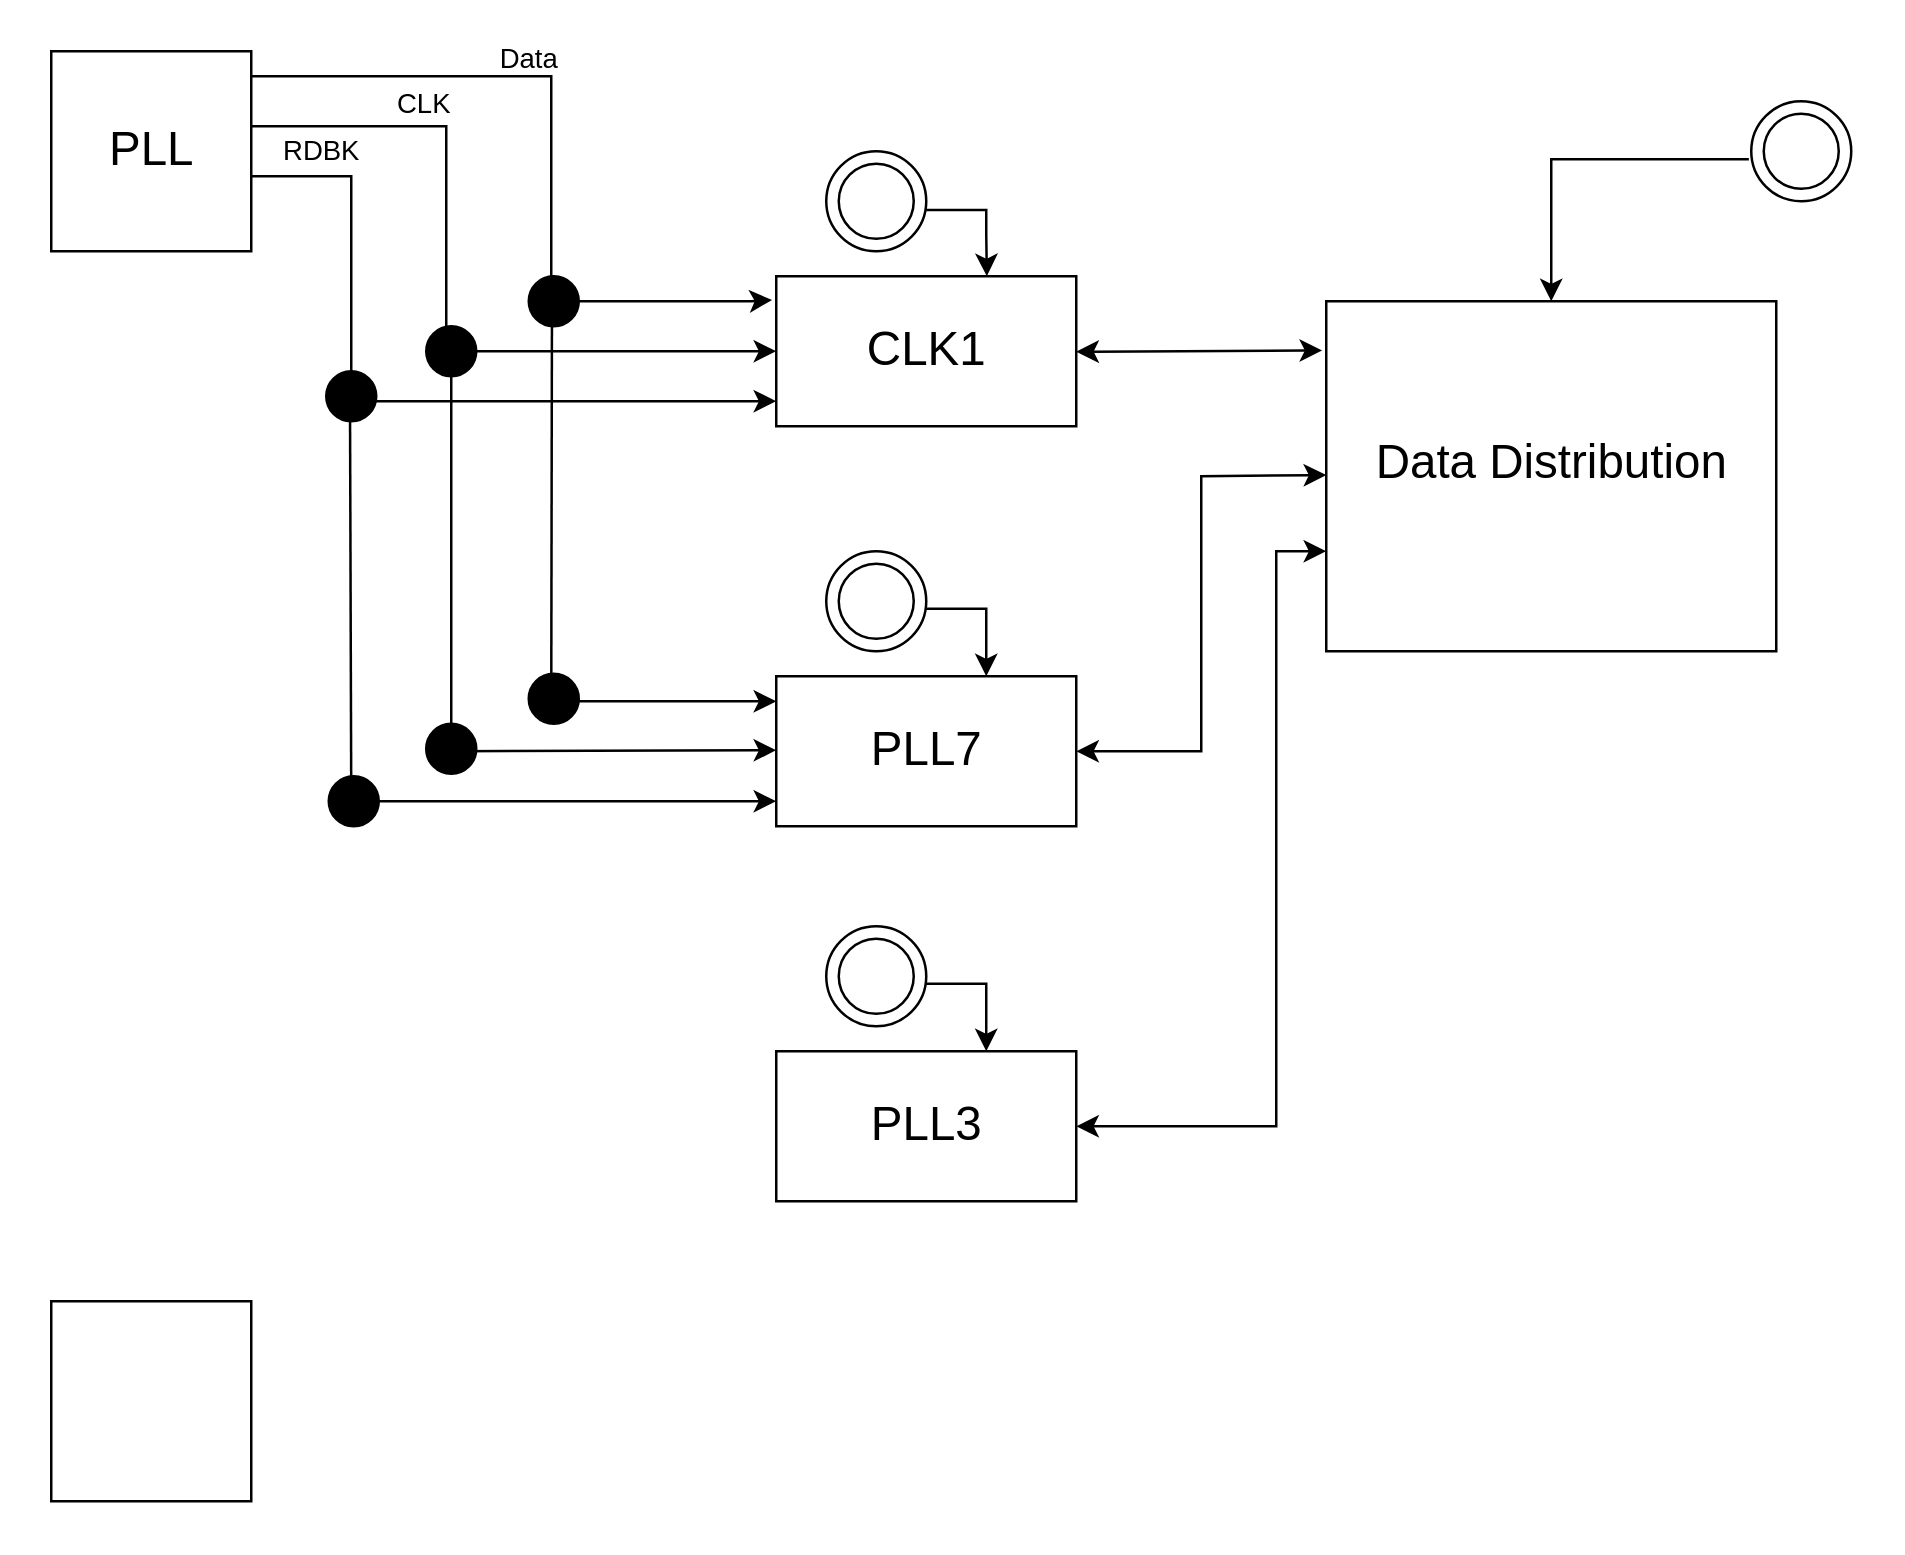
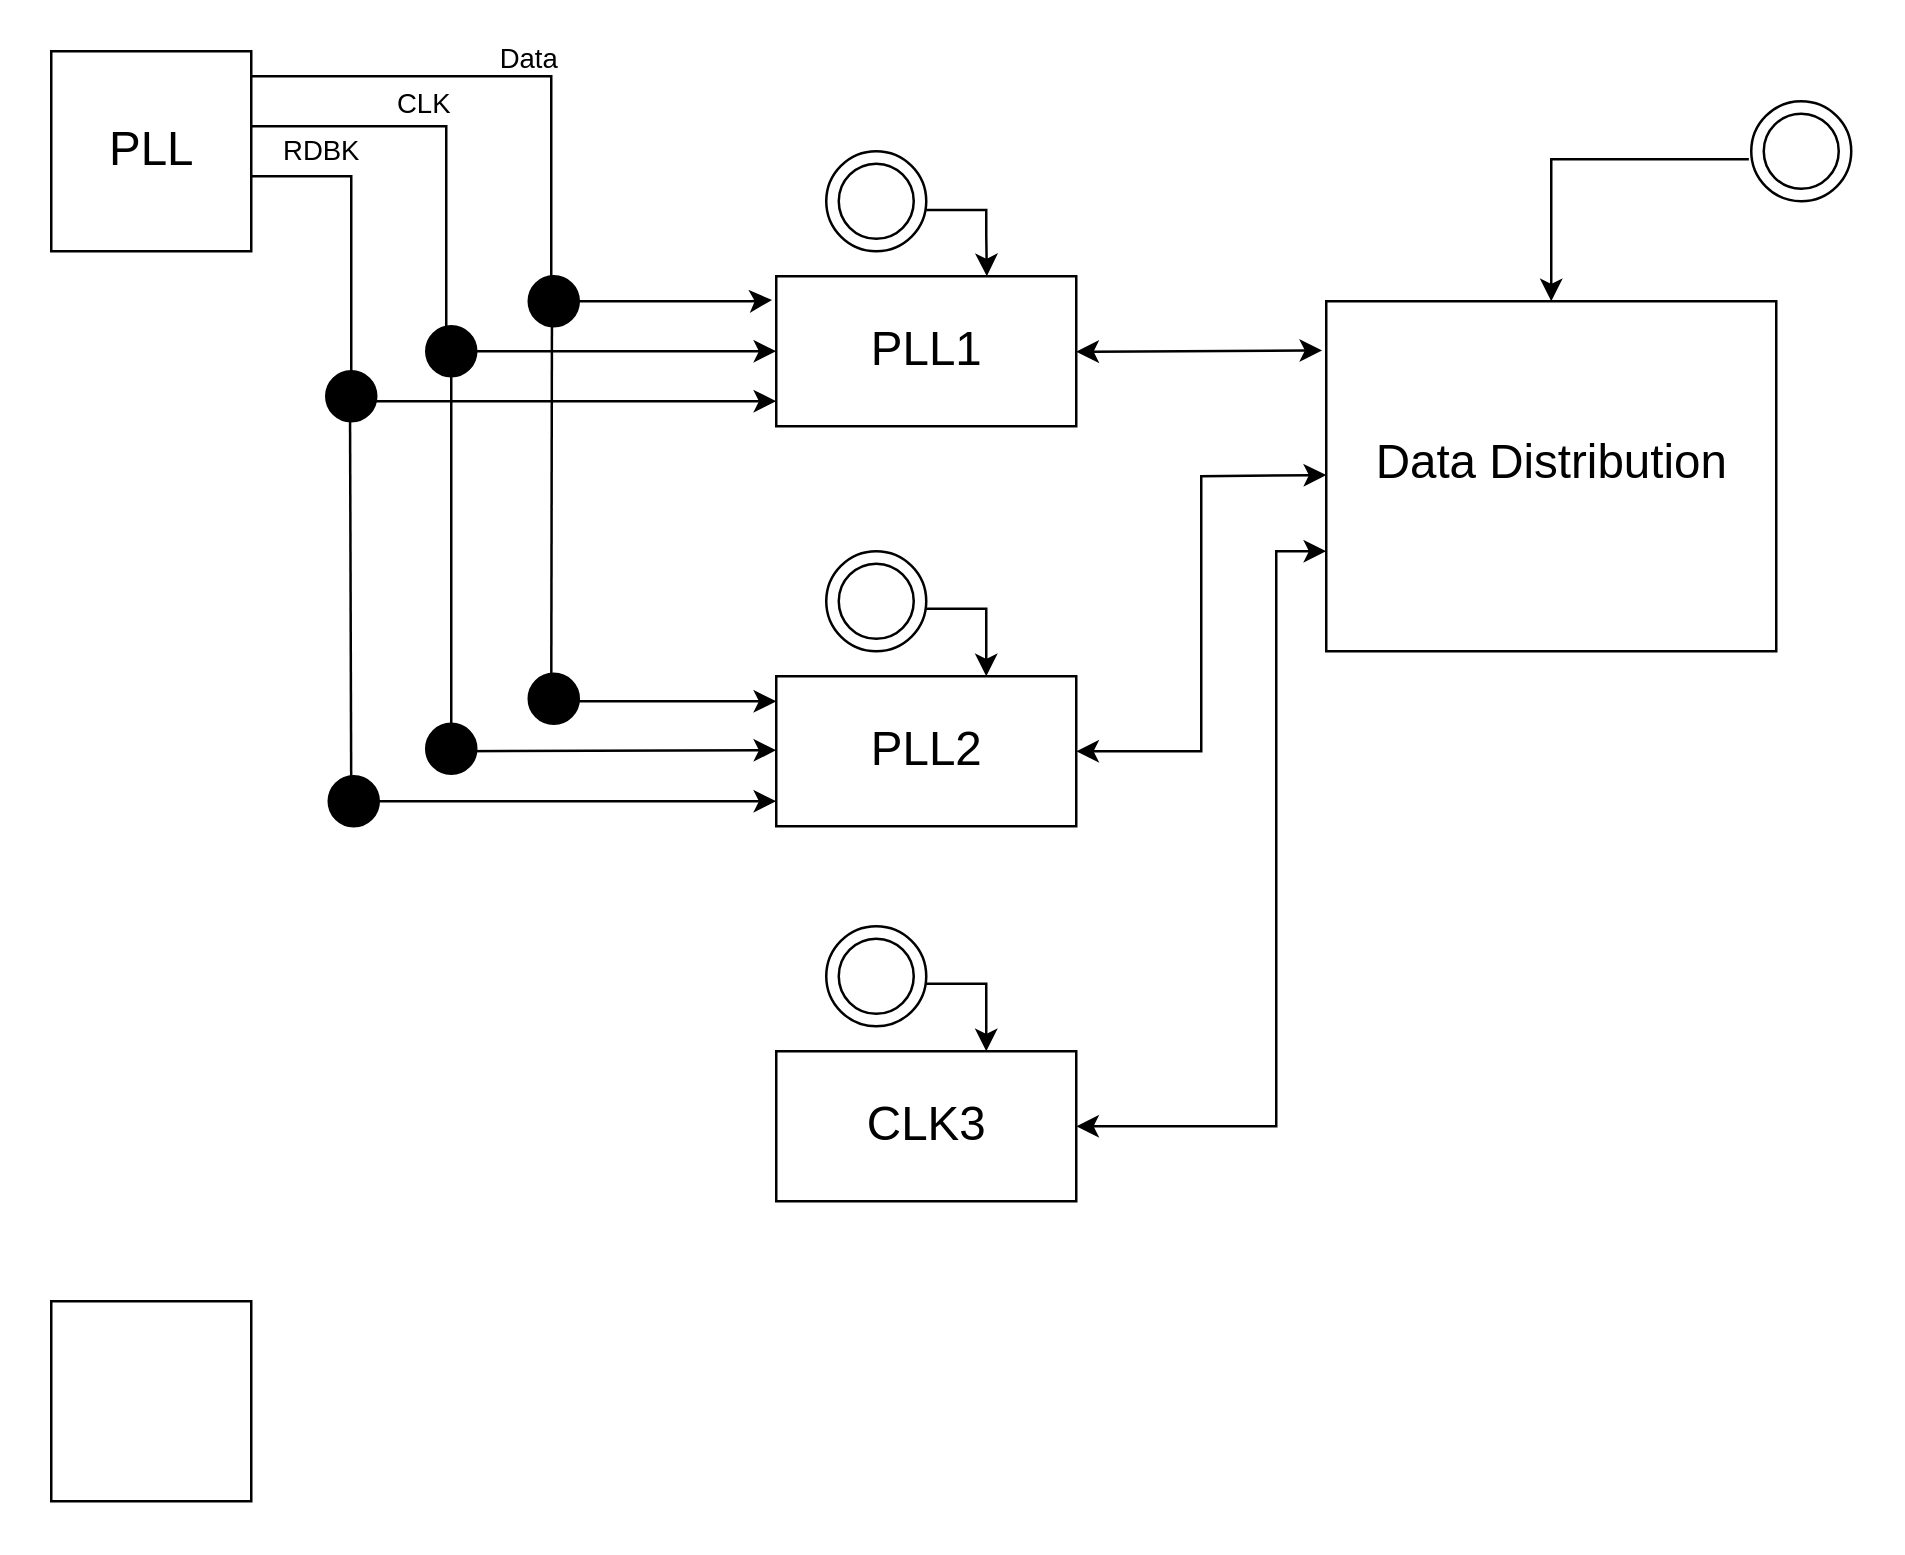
- <mxCell id="22" value="&lt;font style=&quot;font-size: 19px;&quot;&gt;CLK1&lt;font style=&quot;font-size: 19px;&quot;&gt;&lt;br&gt;&lt;/font&gt;&lt;/font&gt;" style="text;html=1;align=center;verticalAlign=middle;resizable=0;points=[];autosize=1;strokeColor=none;fillColor=none;" parent="1" vertex="1"><mxGeometry x="335" y="120" width="70" height="40" as="geometry" /></mxCell>
+ <mxCell id="22" value="&lt;font style=&quot;font-size: 19px;&quot;&gt;PLL1&lt;font style=&quot;font-size: 19px;&quot;&gt;&lt;br&gt;&lt;/font&gt;&lt;/font&gt;" style="text;html=1;align=center;verticalAlign=middle;resizable=0;points=[];autosize=1;strokeColor=none;fillColor=none;" parent="1" vertex="1"><mxGeometry x="335" y="120" width="70" height="40" as="geometry" /></mxCell>
- <mxCell id="23" value="&lt;font style=&quot;font-size: 19px;&quot;&gt;PLL7&lt;font style=&quot;font-size: 19px;&quot;&gt;&lt;br&gt;&lt;/font&gt;&lt;/font&gt;" style="text;html=1;align=center;verticalAlign=middle;resizable=0;points=[];autosize=1;strokeColor=none;fillColor=none;" parent="1" vertex="1"><mxGeometry x="335" y="280" width="70" height="40" as="geometry" /></mxCell>
+ <mxCell id="23" value="&lt;font style=&quot;font-size: 19px;&quot;&gt;PLL2&lt;font style=&quot;font-size: 19px;&quot;&gt;&lt;br&gt;&lt;/font&gt;&lt;/font&gt;" style="text;html=1;align=center;verticalAlign=middle;resizable=0;points=[];autosize=1;strokeColor=none;fillColor=none;" parent="1" vertex="1"><mxGeometry x="335" y="280" width="70" height="40" as="geometry" /></mxCell>
- <mxCell id="24" value="&lt;font style=&quot;font-size: 19px;&quot;&gt;PLL3&lt;font style=&quot;font-size: 19px;&quot;&gt;&lt;br&gt;&lt;/font&gt;&lt;/font&gt;" style="text;html=1;align=center;verticalAlign=middle;resizable=0;points=[];autosize=1;strokeColor=none;fillColor=none;" parent="1" vertex="1"><mxGeometry x="335" y="430" width="70" height="40" as="geometry" /></mxCell>
+ <mxCell id="24" value="&lt;font style=&quot;font-size: 19px;&quot;&gt;CLK3&lt;font style=&quot;font-size: 19px;&quot;&gt;&lt;br&gt;&lt;/font&gt;&lt;/font&gt;" style="text;html=1;align=center;verticalAlign=middle;resizable=0;points=[];autosize=1;strokeColor=none;fillColor=none;" parent="1" vertex="1"><mxGeometry x="335" y="430" width="70" height="40" as="geometry" /></mxCell>
